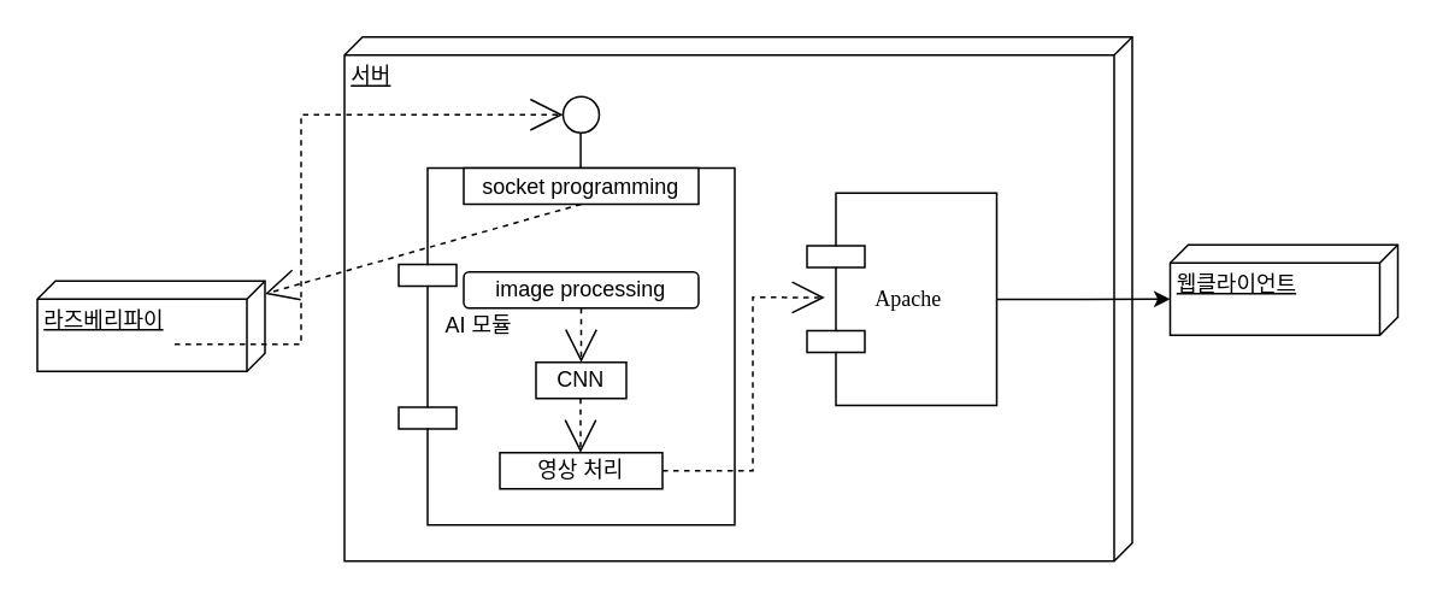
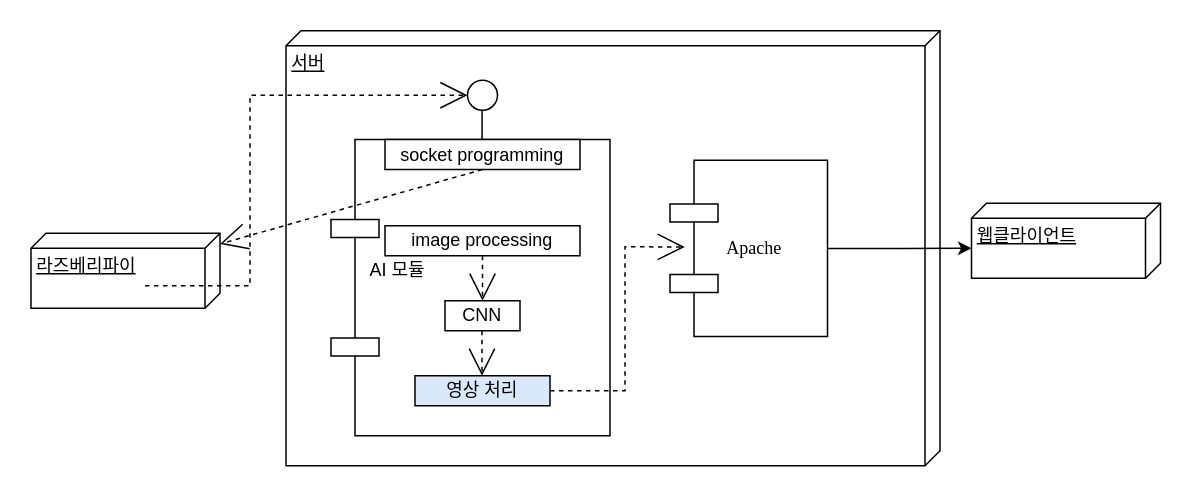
- <mxCell id="12" value="image processing" style="whiteSpace=wrap;html=1;rounded=1;" vertex="1" parent="1"><mxGeometry x="256" y="150" width="130" height="20" as="geometry" /></mxCell>
+ <mxCell id="12" value="image processing" style="rounded=0;whiteSpace=wrap;html=1;" vertex="1" parent="1"><mxGeometry x="256" y="150" width="130" height="20" as="geometry" /></mxCell>
- <mxCell id="18" value="영상 처리" style="rounded=0;whiteSpace=wrap;html=1;" vertex="1" parent="1"><mxGeometry x="276" y="250" width="90" height="20" as="geometry" /></mxCell>
+ <mxCell id="18" value="영상 처리" style="rounded=0;whiteSpace=wrap;html=1;fillColor=#dae8fc;" vertex="1" parent="1"><mxGeometry x="276" y="250" width="90" height="20" as="geometry" /></mxCell>
